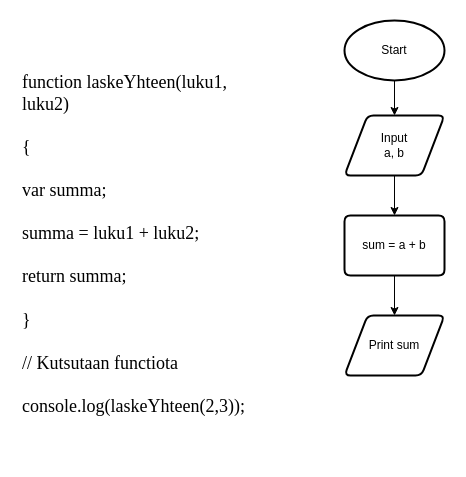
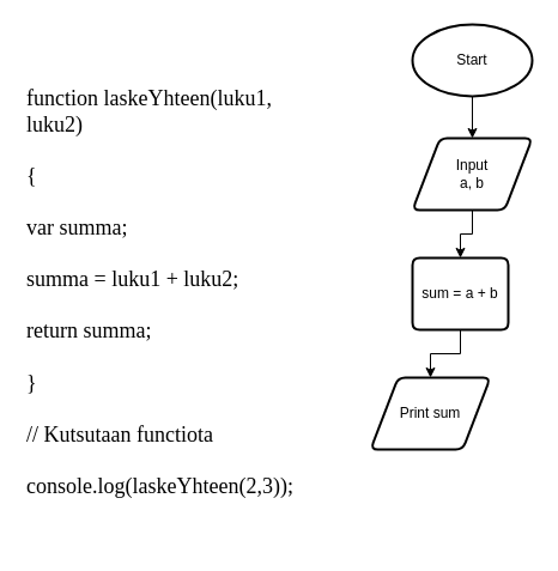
- <mxCell id="7" value="sum = a + b" style="shape=parallelogram;html=1;strokeWidth=2;perimeter=parallelogramPerimeter;whiteSpace=wrap;rounded=1;arcSize=12;size=0;" vertex="1" parent="1"><mxGeometry x="344" y="215" width="100" height="60" as="geometry" /></mxCell>
+ <mxCell id="7" value="sum = a + b" style="shape=parallelogram;html=1;strokeWidth=2;perimeter=parallelogramPerimeter;whiteSpace=wrap;rounded=1;arcSize=12;size=0;" vertex="1" parent="1"><mxGeometry x="344" y="215" width="80" height="60" as="geometry" /></mxCell>
- <mxCell id="8" value="Print sum" style="shape=parallelogram;html=1;strokeWidth=2;perimeter=parallelogramPerimeter;whiteSpace=wrap;rounded=1;arcSize=12;size=0.23;" vertex="1" parent="1"><mxGeometry x="344" y="315" width="100" height="60" as="geometry" /></mxCell>
+ <mxCell id="8" value="Print sum" style="shape=parallelogram;html=1;strokeWidth=2;perimeter=parallelogramPerimeter;whiteSpace=wrap;rounded=1;arcSize=12;size=0.23;" vertex="1" parent="1"><mxGeometry x="309" y="315" width="100" height="60" as="geometry" /></mxCell>
